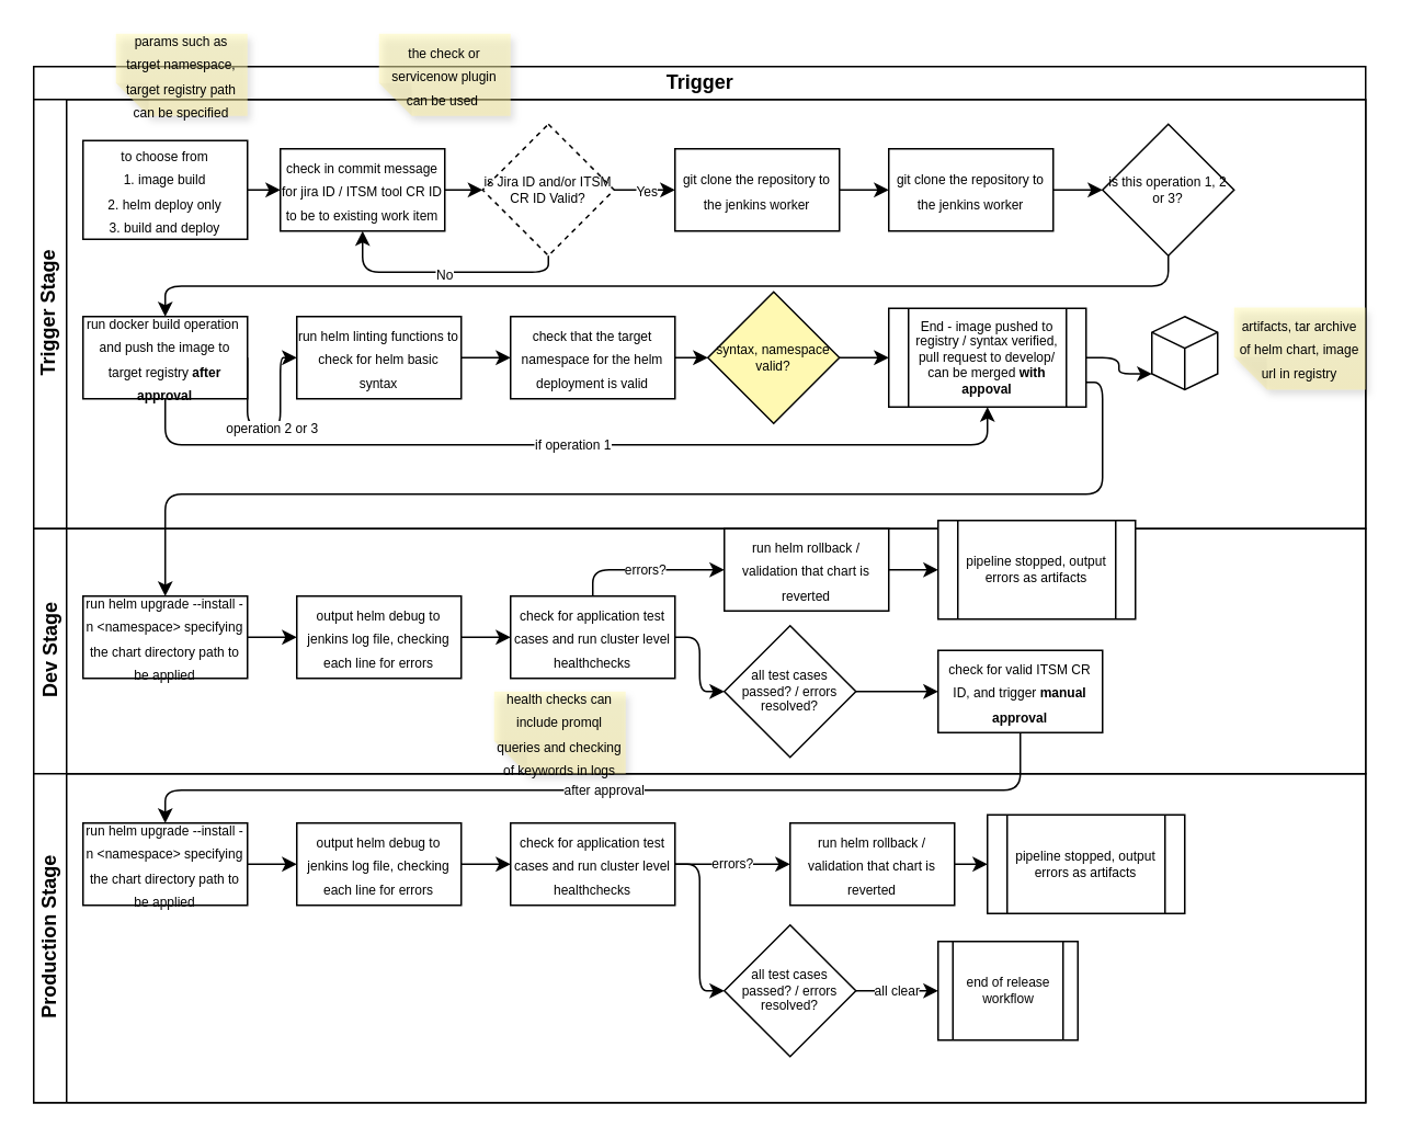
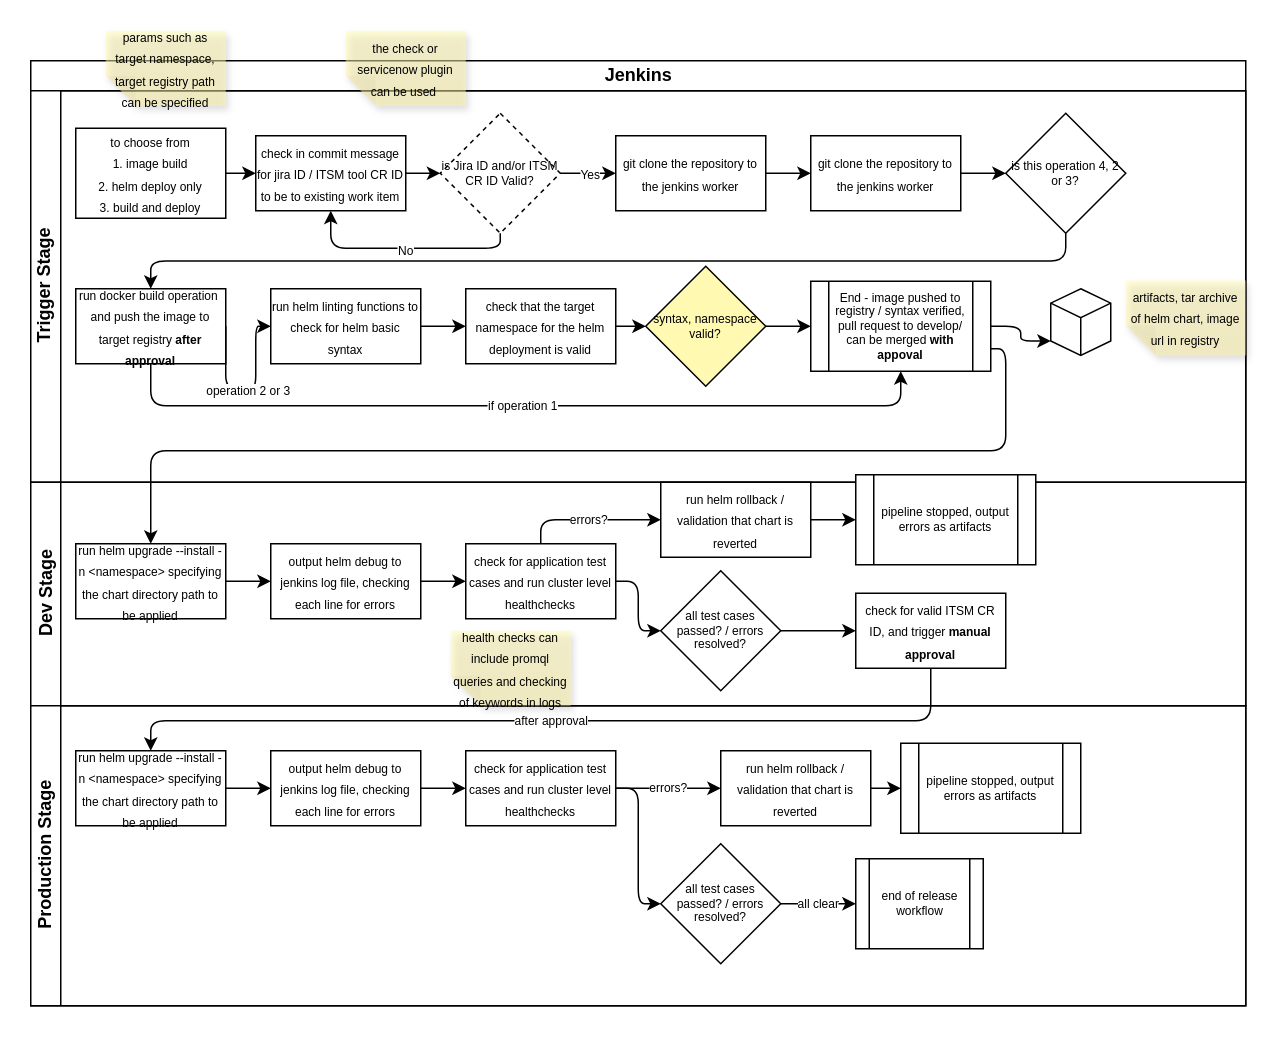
- <mxCell id="2" value="Trigger" style="swimlane;childLayout=stackLayout;resizeParent=1;resizeParentMax=0;horizontal=1;startSize=20;horizontalStack=0;html=1;" vertex="1" parent="1"><mxGeometry x="20" y="40" width="810" height="630" as="geometry" /></mxCell>
+ <mxCell id="2" value="Jenkins" style="swimlane;childLayout=stackLayout;resizeParent=1;resizeParentMax=0;horizontal=1;startSize=20;horizontalStack=0;html=1;" vertex="1" parent="1"><mxGeometry x="20" y="40" width="810" height="630" as="geometry" /></mxCell>
- <mxCell id="19" value="is this operation 1, 2 or 3?" style="rhombus;whiteSpace=wrap;html=1;fontSize=8;" vertex="1" parent="3"><mxGeometry x="650" y="15" width="80" height="80" as="geometry" /></mxCell>
+ <mxCell id="19" value="is this operation 4, 2 or 3?" style="rhombus;whiteSpace=wrap;html=1;fontSize=8;" vertex="1" parent="3"><mxGeometry x="650" y="15" width="80" height="80" as="geometry" /></mxCell>
